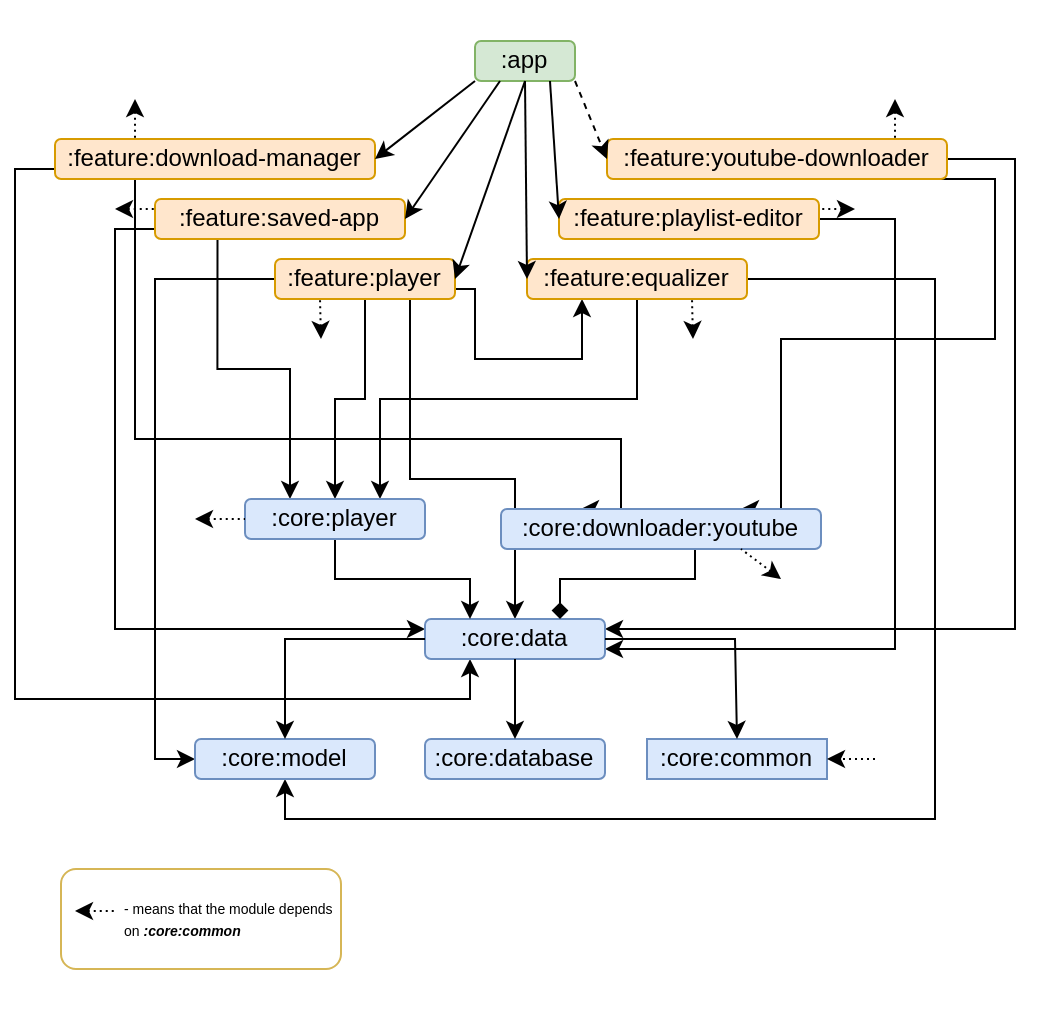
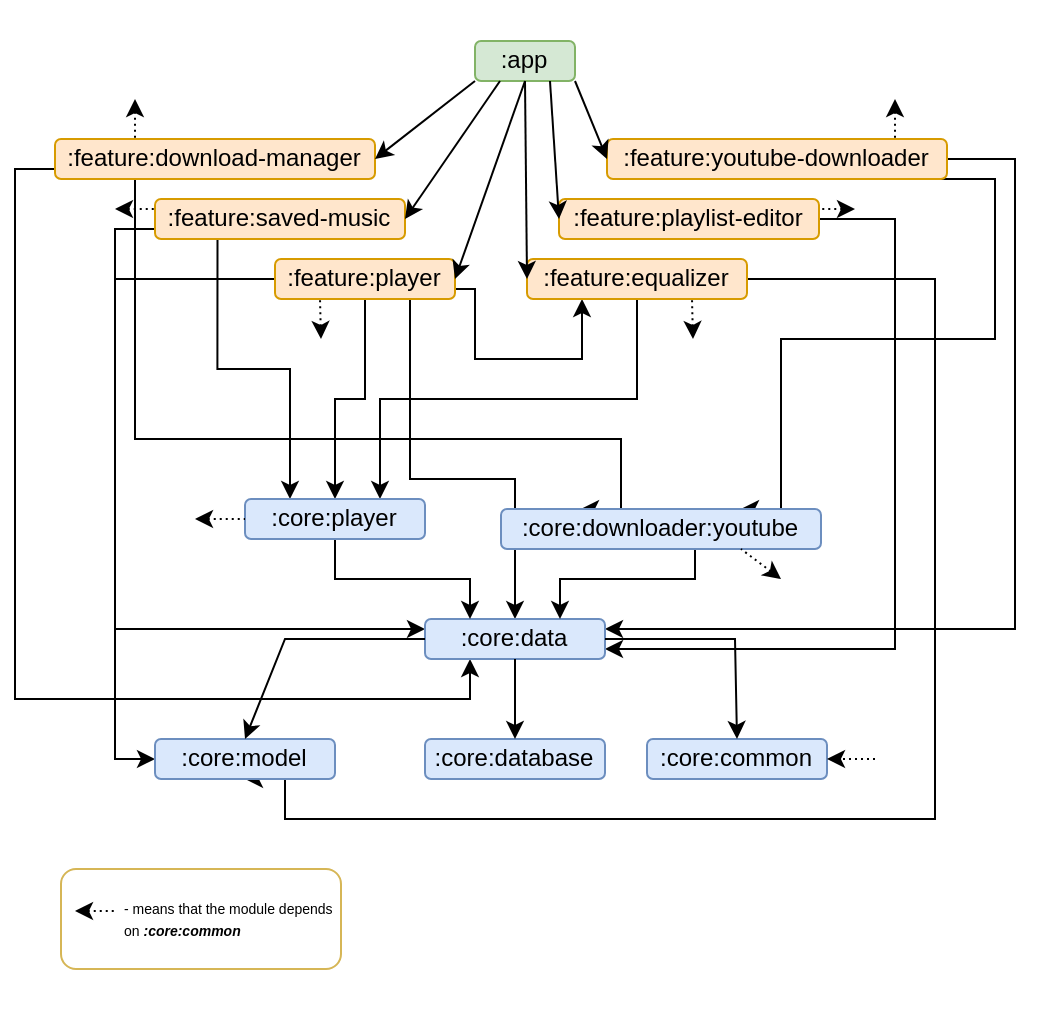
- <mxCell id="23" value="" style="endArrow=classic;html=1;rounded=0;exitX=1;exitY=1;exitDx=0;exitDy=0;entryX=0;entryY=0.5;entryDx=0;entryDy=0;dashed=1;" parent="1" source="2" target="8" edge="1"><mxGeometry width="50" height="50" relative="1" as="geometry"><mxPoint x="250" y="119" as="sourcePoint" /><mxPoint x="300" y="69" as="targetPoint" /></mxGeometry></mxCell>
+ <mxCell id="23" value="" style="endArrow=classic;html=1;rounded=0;exitX=1;exitY=1;exitDx=0;exitDy=0;entryX=0;entryY=0.5;entryDx=0;entryDy=0;" parent="1" source="2" target="8" edge="1"><mxGeometry width="50" height="50" relative="1" as="geometry"><mxPoint x="250" y="119" as="sourcePoint" /><mxPoint x="300" y="69" as="targetPoint" /></mxGeometry></mxCell>
- <mxCell id="5" value=":feature:saved-app" style="rounded=1;whiteSpace=wrap;html=1;fillColor=#ffe6cc;strokeColor=#d79b00;" parent="1" vertex="1"><mxGeometry x="70" y="99" width="125" height="20" as="geometry" /></mxCell>
+ <mxCell id="5" value=":feature:saved-music" style="rounded=1;whiteSpace=wrap;html=1;fillColor=#ffe6cc;strokeColor=#d79b00;" parent="1" vertex="1"><mxGeometry x="70" y="99" width="125" height="20" as="geometry" /></mxCell>
- <mxCell id="31" style="edgeStyle=orthogonalEdgeStyle;rounded=0;orthogonalLoop=1;jettySize=auto;html=1;exitX=0.5;exitY=1;exitDx=0;exitDy=0;entryX=0.75;entryY=0;entryDx=0;entryDy=0;endArrow=diamond;" parent="1" source="32" target="29" edge="1"><mxGeometry relative="1" as="geometry"><Array as="points"><mxPoint x="340" y="289" /><mxPoint x="272" y="289" /></Array></mxGeometry></mxCell>
+ <mxCell id="31" style="edgeStyle=orthogonalEdgeStyle;rounded=0;orthogonalLoop=1;jettySize=auto;html=1;exitX=0.5;exitY=1;exitDx=0;exitDy=0;entryX=0.75;entryY=0;entryDx=0;entryDy=0;" parent="1" source="32" target="29" edge="1"><mxGeometry relative="1" as="geometry"><Array as="points"><mxPoint x="340" y="289" /><mxPoint x="272" y="289" /></Array></mxGeometry></mxCell>
- <mxCell id="33" value=":core:model" style="rounded=1;whiteSpace=wrap;html=1;fillColor=#dae8fc;strokeColor=#6c8ebf;" parent="1" vertex="1"><mxGeometry x="90" y="369" width="90" height="20" as="geometry" /></mxCell>
+ <mxCell id="33" value=":core:model" style="rounded=1;whiteSpace=wrap;html=1;fillColor=#dae8fc;strokeColor=#6c8ebf;" parent="1" vertex="1"><mxGeometry x="70" y="369" width="90" height="20" as="geometry" /></mxCell>
- <mxCell id="28" value=":core:common" style="whiteSpace=wrap;html=1;fillColor=#dae8fc;strokeColor=#6c8ebf;rounded=0;" parent="1" vertex="1"><mxGeometry x="316" y="369" width="90" height="20" as="geometry" /></mxCell>
+ <mxCell id="28" value=":core:common" style="rounded=1;whiteSpace=wrap;html=1;fillColor=#dae8fc;strokeColor=#6c8ebf;" parent="1" vertex="1"><mxGeometry x="316" y="369" width="90" height="20" as="geometry" /></mxCell>
